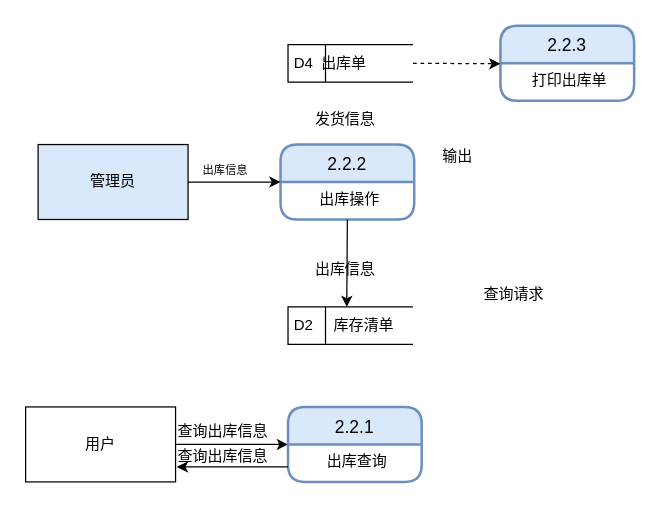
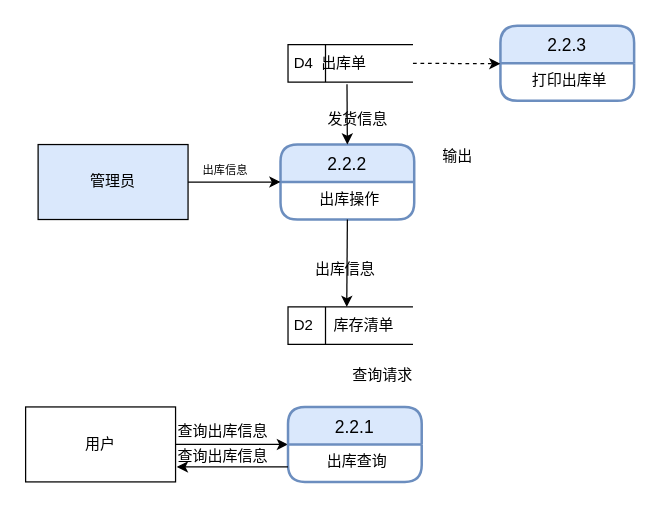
+ <mxCell id="6" value="" style="endArrow=classic;html=1;entryX=0.5;entryY=0;entryDx=0;entryDy=0;exitX=0.472;exitY=1.06;exitDx=0;exitDy=0;exitPerimeter=0;" parent="1" source="2" target="4" edge="1"><mxGeometry width="50" height="50" relative="1" as="geometry"><mxPoint x="200" y="125" as="sourcePoint" /><mxPoint x="250" y="75" as="targetPoint" /></mxGeometry></mxCell>
- <mxCell id="7" value="发货信息" style="text;html=1;resizable=0;points=[];autosize=1;align=left;verticalAlign=top;spacingTop=-4;" parent="1" vertex="1"><mxGeometry x="250" y="85" width="60" height="20" as="geometry" /></mxCell>
+ <mxCell id="7" value="发货信息" style="text;html=1;resizable=0;points=[];autosize=1;align=left;verticalAlign=top;spacingTop=-4;" parent="1" vertex="1"><mxGeometry x="260" y="85" width="60" height="20" as="geometry" /></mxCell>
- <mxCell id="15" value="查询请求" style="text;html=1;resizable=0;points=[];autosize=1;align=left;verticalAlign=top;spacingTop=-4;" parent="1" vertex="1"><mxGeometry x="385" y="225" width="60" height="20" as="geometry" /></mxCell>
+ <mxCell id="15" value="查询请求" style="text;html=1;resizable=0;points=[];autosize=1;align=left;verticalAlign=top;spacingTop=-4;" parent="1" vertex="1"><mxGeometry x="280" y="290" width="60" height="20" as="geometry" /></mxCell>
